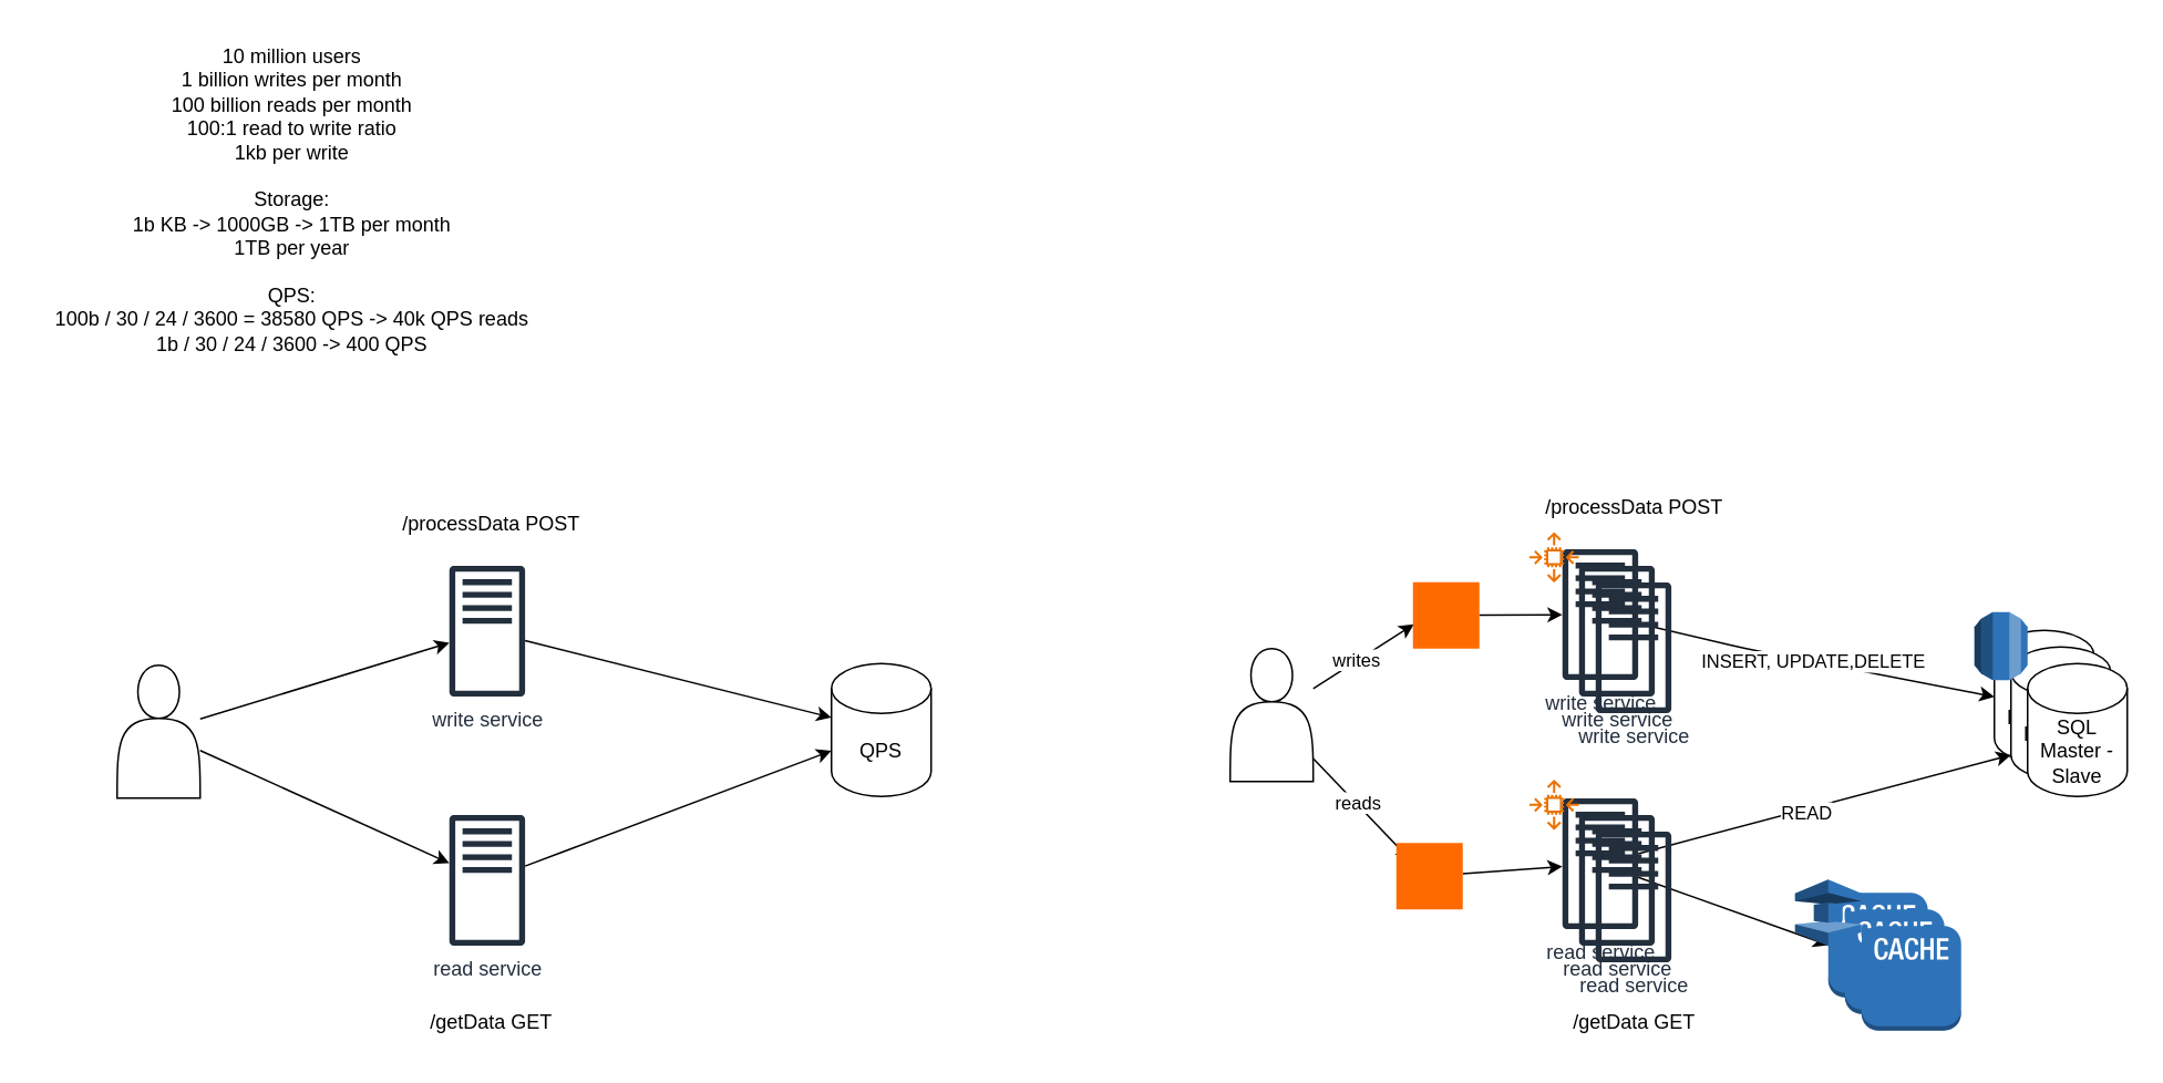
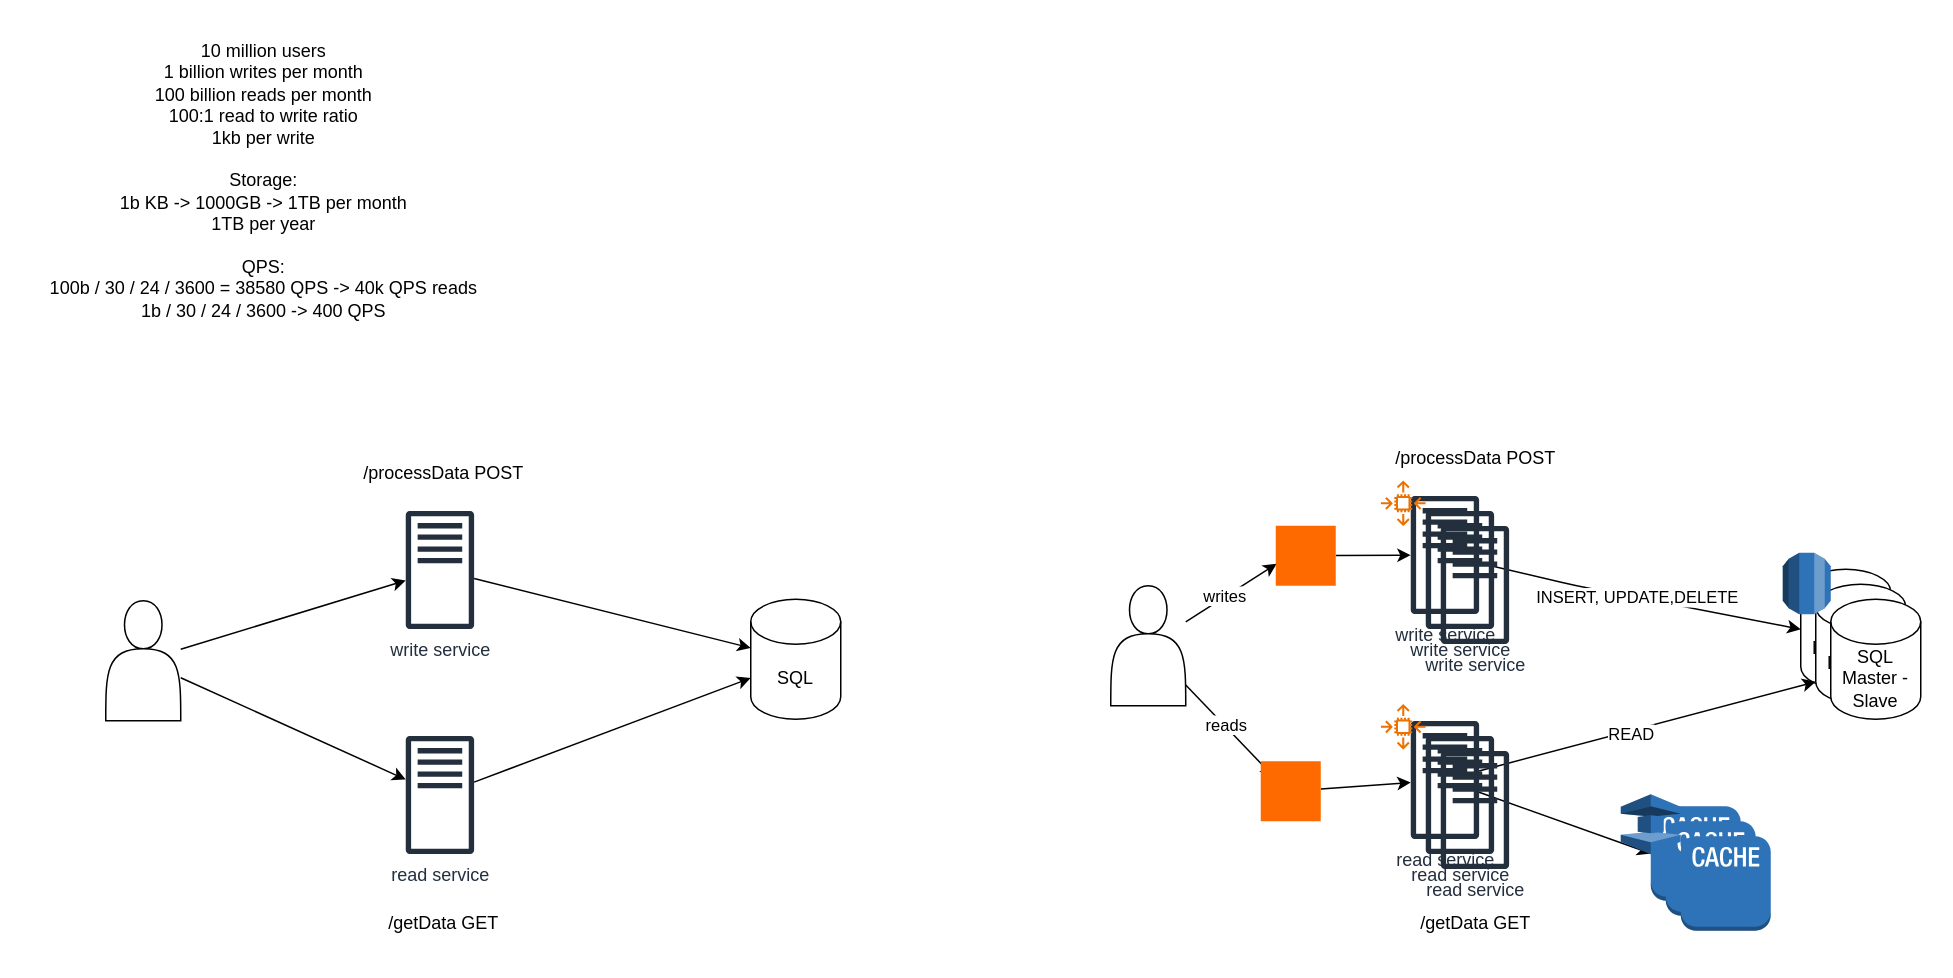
- <mxCell id="8" value="QPS" style="shape=cylinder3;whiteSpace=wrap;html=1;boundedLbl=1;backgroundOutline=1;size=15;" vertex="1" parent="1"><mxGeometry x="500" y="399" width="60" height="80" as="geometry" /></mxCell>
+ <mxCell id="8" value="SQL" style="shape=cylinder3;whiteSpace=wrap;html=1;boundedLbl=1;backgroundOutline=1;size=15;" vertex="1" parent="1"><mxGeometry x="500" y="399" width="60" height="80" as="geometry" /></mxCell>
